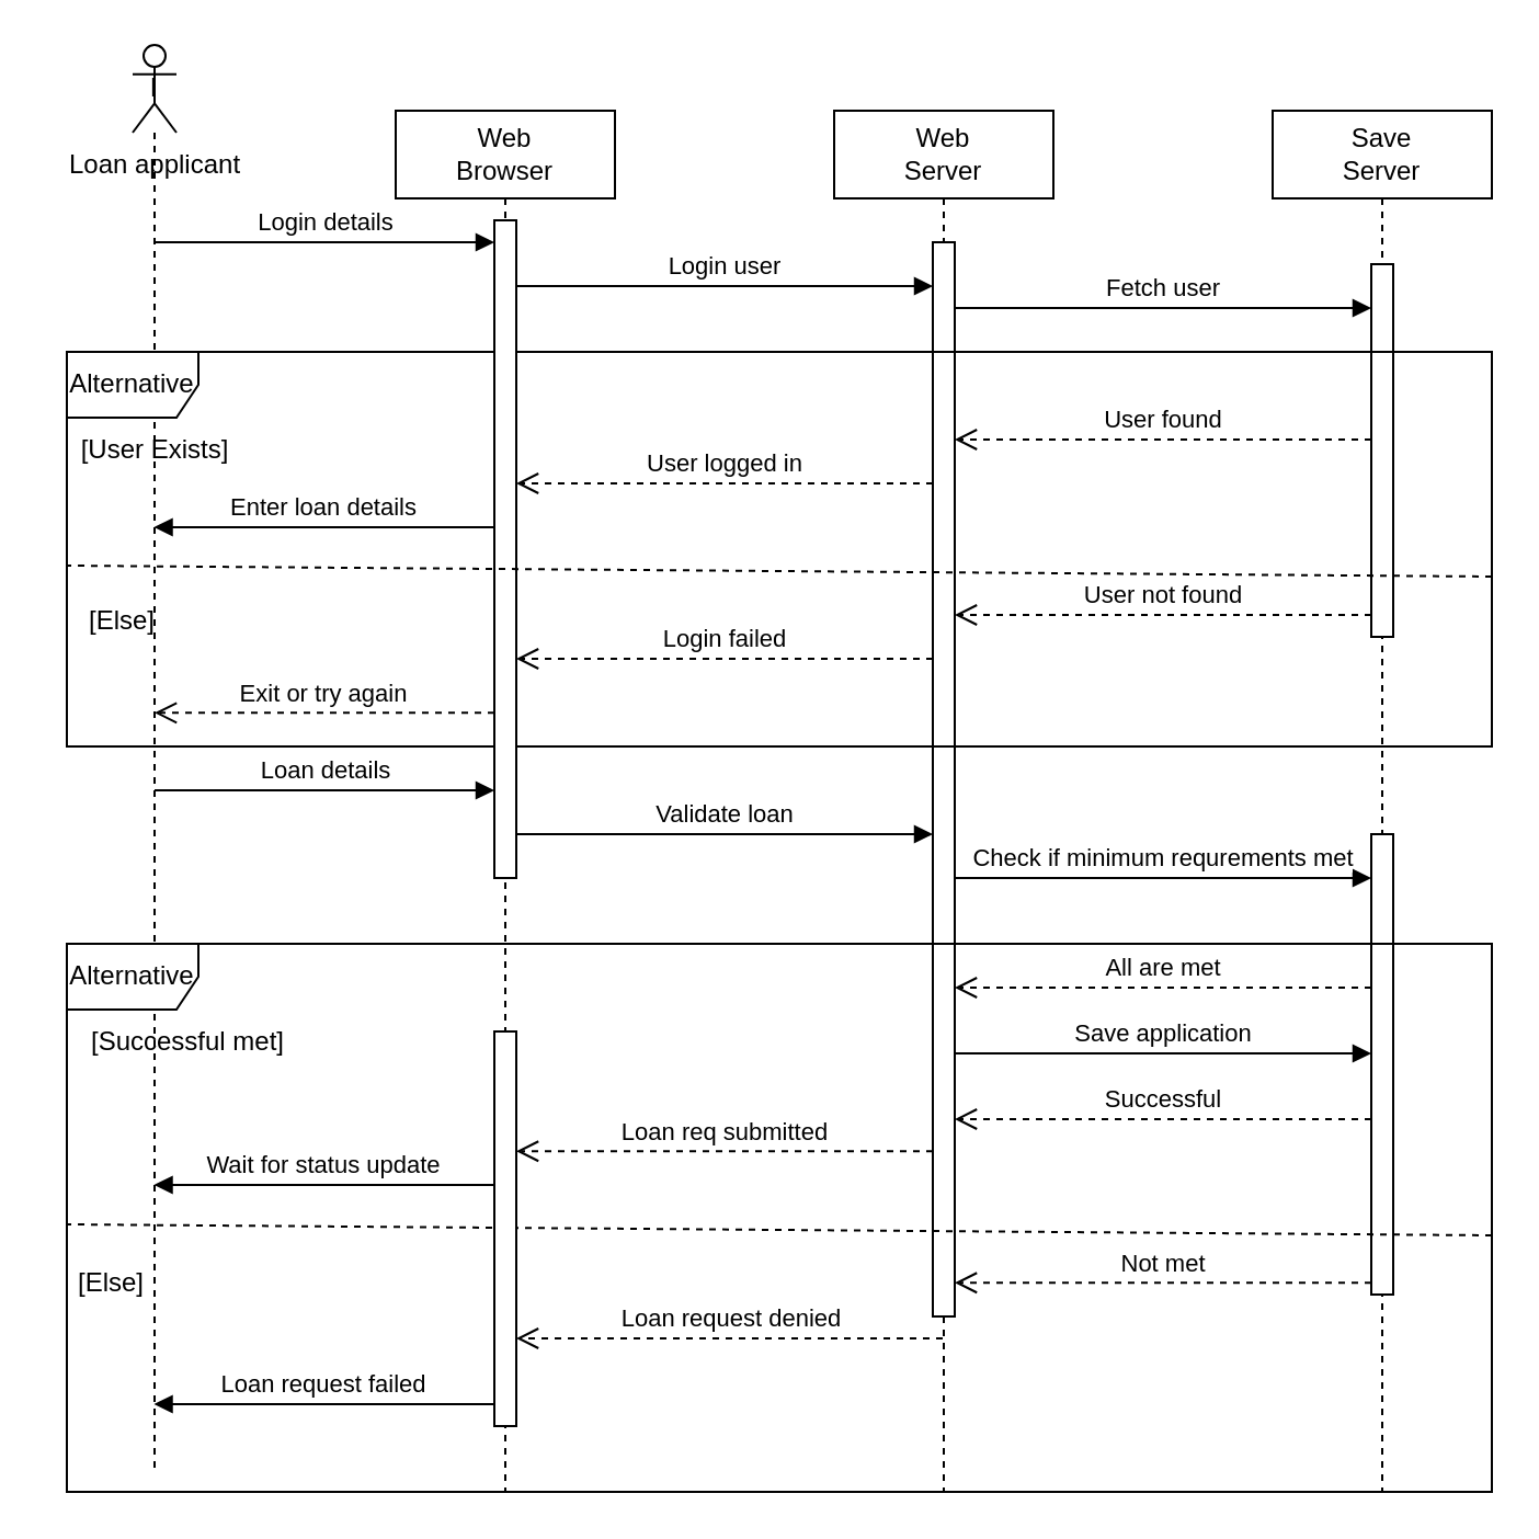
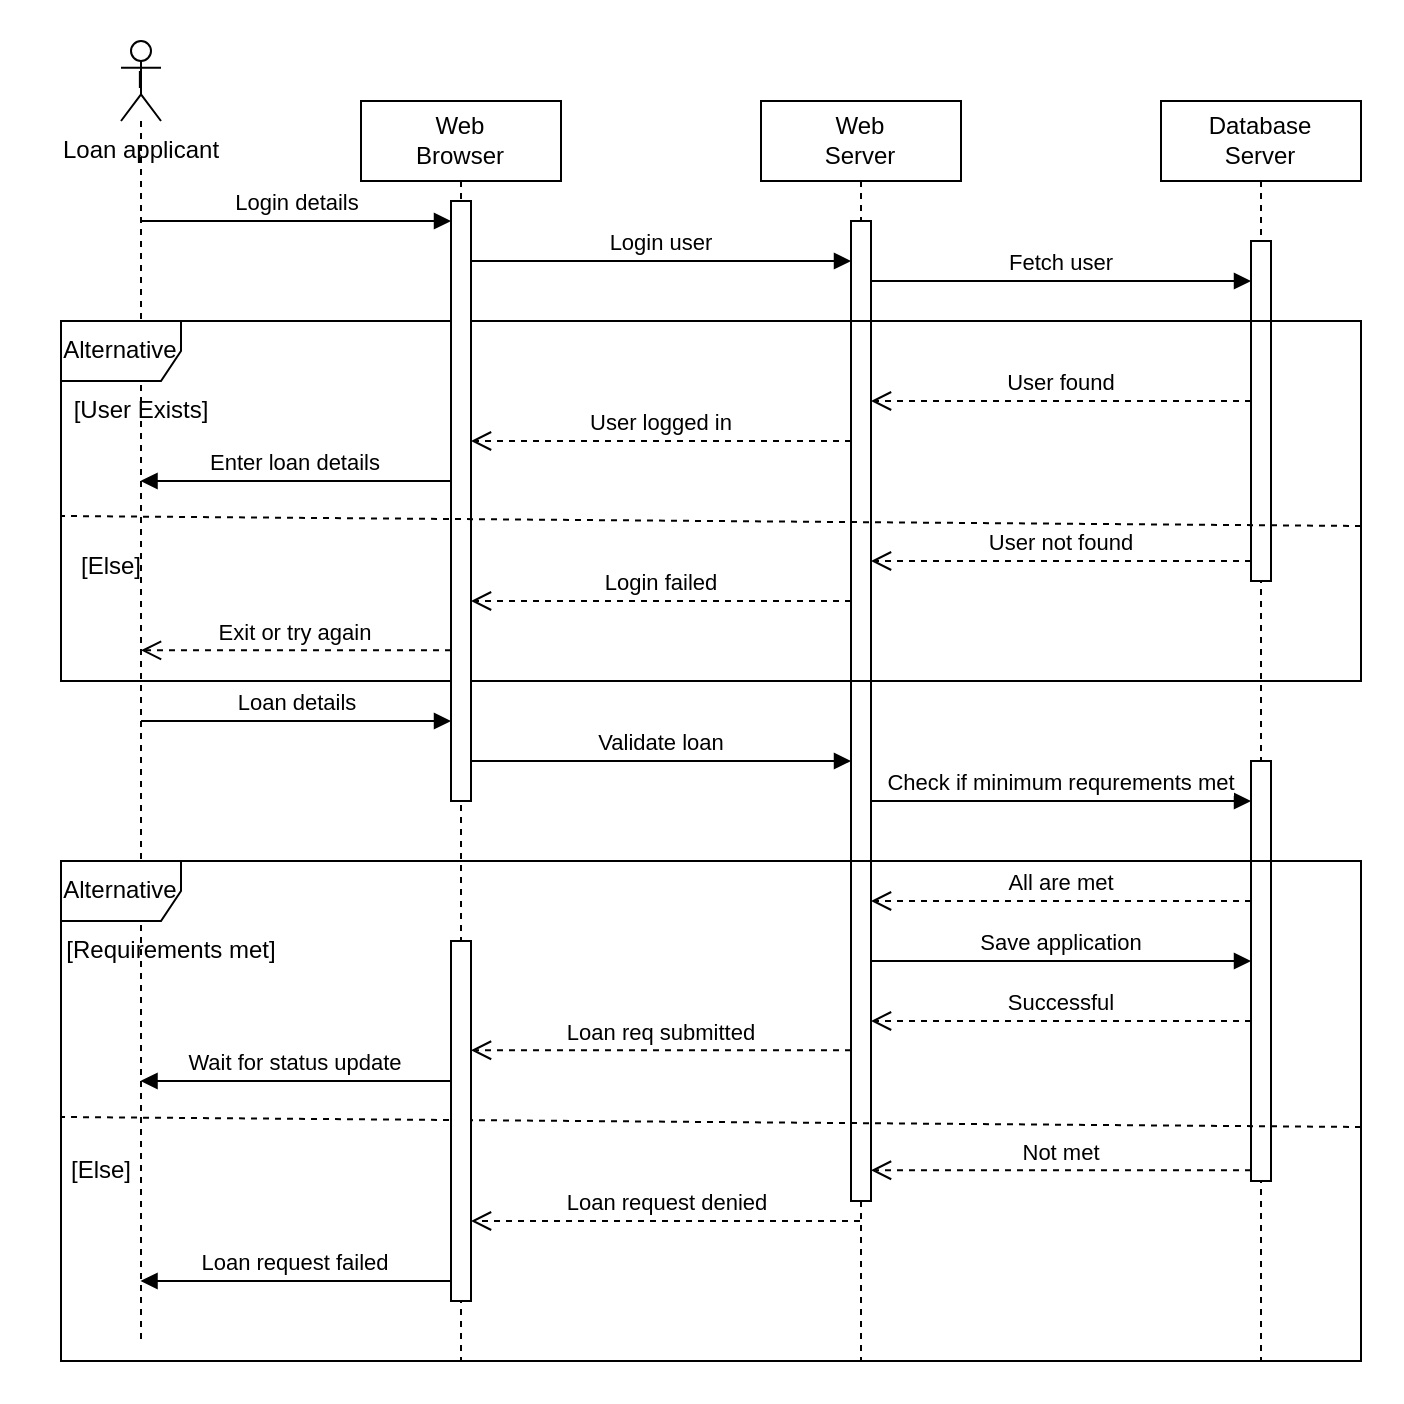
- <mxCell id="7" value="Save&lt;br&gt;Server" style="shape=umlLifeline;perimeter=lifelinePerimeter;whiteSpace=wrap;html=1;container=1;dropTarget=0;collapsible=0;recursiveResize=0;outlineConnect=0;portConstraint=eastwest;newEdgeStyle={&quot;curved&quot;:0,&quot;rounded&quot;:0};" parent="1" vertex="1"><mxGeometry x="580" y="50" width="100" height="630" as="geometry" /></mxCell>
+ <mxCell id="7" value="Database&lt;br&gt;Server" style="shape=umlLifeline;perimeter=lifelinePerimeter;whiteSpace=wrap;html=1;container=1;dropTarget=0;collapsible=0;recursiveResize=0;outlineConnect=0;portConstraint=eastwest;newEdgeStyle={&quot;curved&quot;:0,&quot;rounded&quot;:0};" parent="1" vertex="1"><mxGeometry x="580" y="50" width="100" height="630" as="geometry" /></mxCell>
- <mxCell id="28" value="[Successful met]" style="text;html=1;align=center;verticalAlign=middle;resizable=0;points=[];autosize=1;strokeColor=none;fillColor=none;" parent="1" vertex="1"><mxGeometry x="20" y="460" width="130" height="30" as="geometry" /></mxCell>
+ <mxCell id="28" value="[Requirements met]" style="text;html=1;align=center;verticalAlign=middle;resizable=0;points=[];autosize=1;strokeColor=none;fillColor=none;" parent="1" vertex="1"><mxGeometry x="20" y="460" width="130" height="30" as="geometry" /></mxCell>
